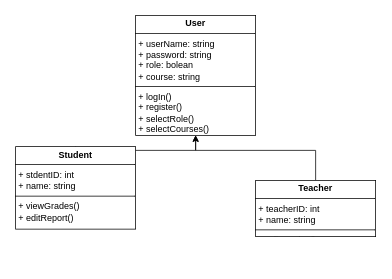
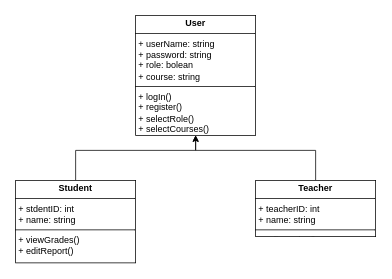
- <mxCell id="4" value="&lt;p style=&quot;margin:0px;margin-top:4px;text-align:center;&quot;&gt;&lt;b&gt;Student&lt;/b&gt;&lt;/p&gt;&lt;hr size=&quot;1&quot; style=&quot;border-style:solid;&quot;&gt;&lt;p style=&quot;margin:0px;margin-left:4px;&quot;&gt;+ stdentID: int&lt;/p&gt;&lt;p style=&quot;margin:0px;margin-left:4px;&quot;&gt;+ name: string&lt;/p&gt;&lt;hr size=&quot;1&quot; style=&quot;border-style:solid;&quot;&gt;&lt;p style=&quot;margin:0px;margin-left:4px;&quot;&gt;+ viewGrades()&lt;/p&gt;&lt;p style=&quot;margin:0px;margin-left:4px;&quot;&gt;+ editReport()&lt;/p&gt;" style="verticalAlign=top;align=left;overflow=fill;html=1;whiteSpace=wrap;" parent="1" vertex="1"><mxGeometry x="20" y="195" width="160" height="110" as="geometry" /></mxCell>
+ <mxCell id="4" value="&lt;p style=&quot;margin:0px;margin-top:4px;text-align:center;&quot;&gt;&lt;b&gt;Student&lt;/b&gt;&lt;/p&gt;&lt;hr size=&quot;1&quot; style=&quot;border-style:solid;&quot;&gt;&lt;p style=&quot;margin:0px;margin-left:4px;&quot;&gt;+ stdentID: int&lt;/p&gt;&lt;p style=&quot;margin:0px;margin-left:4px;&quot;&gt;+ name: string&lt;/p&gt;&lt;hr size=&quot;1&quot; style=&quot;border-style:solid;&quot;&gt;&lt;p style=&quot;margin:0px;margin-left:4px;&quot;&gt;+ viewGrades()&lt;/p&gt;&lt;p style=&quot;margin:0px;margin-left:4px;&quot;&gt;+ editReport()&lt;/p&gt;" style="verticalAlign=top;align=left;overflow=fill;html=1;whiteSpace=wrap;" parent="1" vertex="1"><mxGeometry x="20" y="240" width="160" height="110" as="geometry" /></mxCell>
